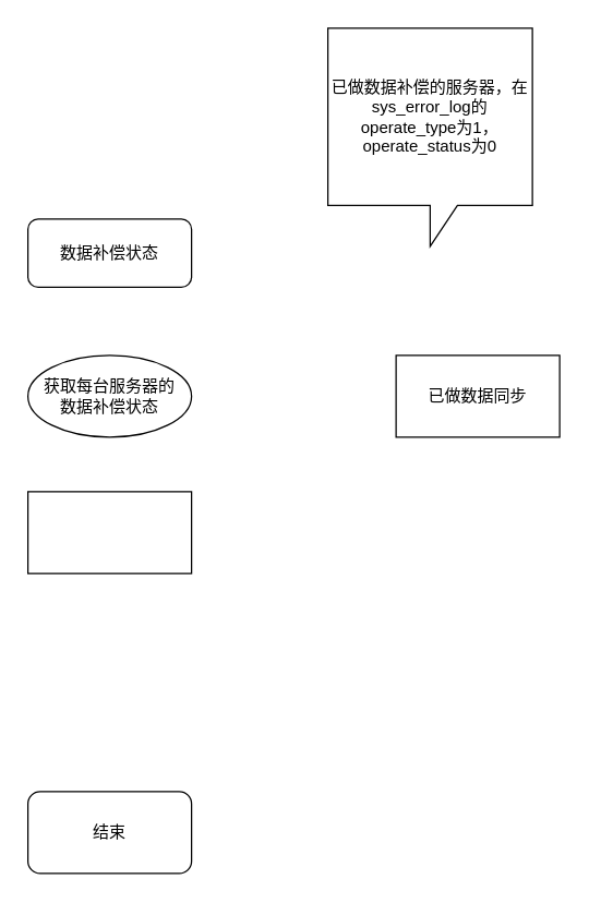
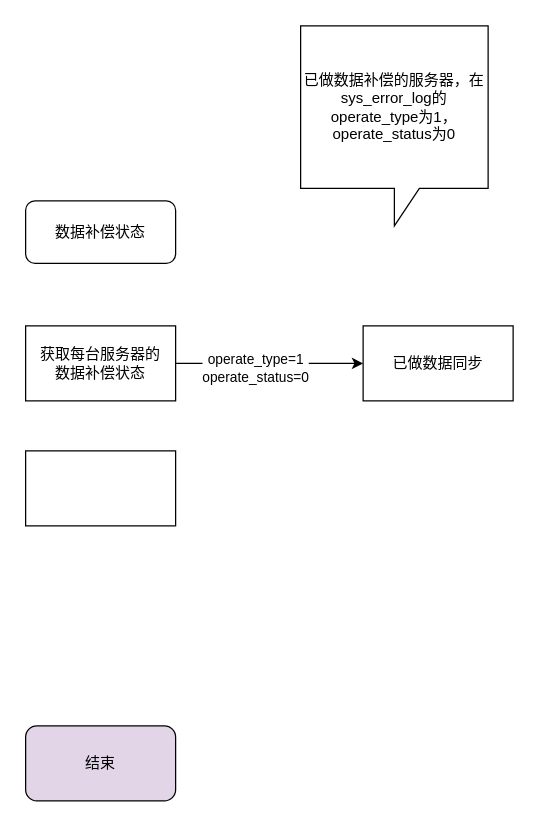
- <mxCell id="2" value="获取每台服务器的&lt;br&gt;数据补偿状态" style="ellipse;whiteSpace=wrap;html=1;" vertex="1" parent="1"><mxGeometry x="20" y="260" width="120" height="60" as="geometry" /></mxCell>
+ <mxCell id="2" value="获取每台服务器的&lt;br&gt;数据补偿状态" style="rounded=0;whiteSpace=wrap;html=1;" vertex="1" parent="1"><mxGeometry x="20" y="260" width="120" height="60" as="geometry" /></mxCell>
+ <mxCell id="6" value="" style="endArrow=classic;html=1;rounded=0;exitX=1;exitY=0.5;exitDx=0;exitDy=0;entryX=0;entryY=0.5;entryDx=0;entryDy=0;" edge="1" parent="1" source="2" target="4"><mxGeometry width="50" height="50" relative="1" as="geometry"><mxPoint x="310" y="320" as="sourcePoint" /><mxPoint x="360" y="270" as="targetPoint" /></mxGeometry></mxCell>
+ <mxCell id="7" value="operate_type=1&lt;br&gt;operate_status=0" style="edgeLabel;html=1;align=center;verticalAlign=middle;resizable=0;points=[];" vertex="1" connectable="0" parent="6"><mxGeometry x="-0.16" y="-3" relative="1" as="geometry"><mxPoint as="offset" /></mxGeometry></mxCell>
- <mxCell id="9" value="结束" style="rounded=1;whiteSpace=wrap;html=1;" vertex="1" parent="1"><mxGeometry x="20" y="580" width="120" height="60" as="geometry" /></mxCell>
+ <mxCell id="9" value="结束" style="rounded=1;whiteSpace=wrap;html=1;fillColor=#e1d5e7;" vertex="1" parent="1"><mxGeometry x="20" y="580" width="120" height="60" as="geometry" /></mxCell>
